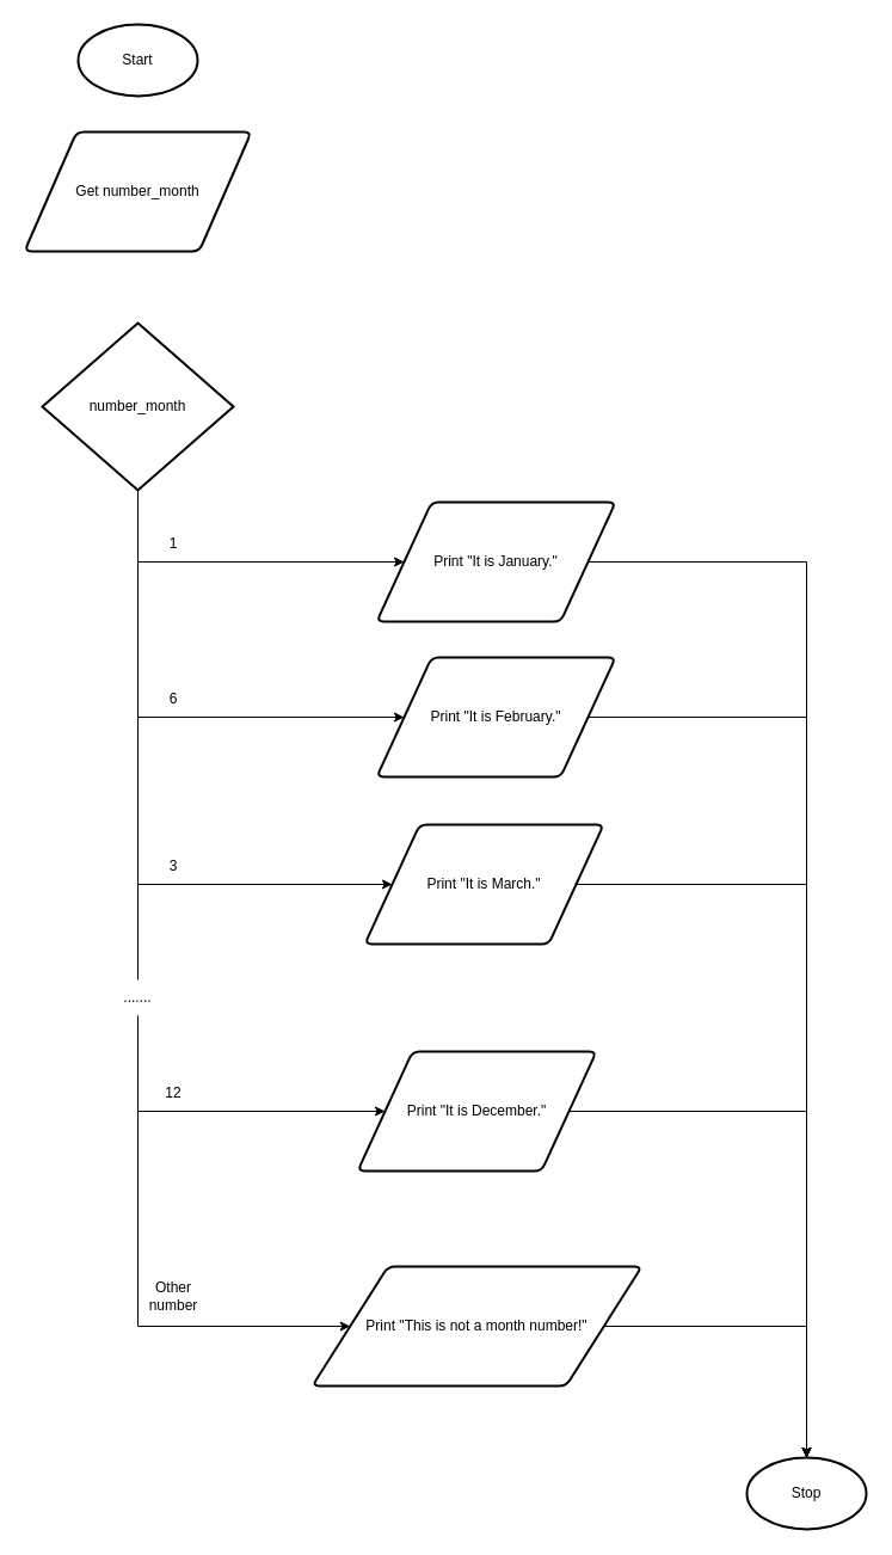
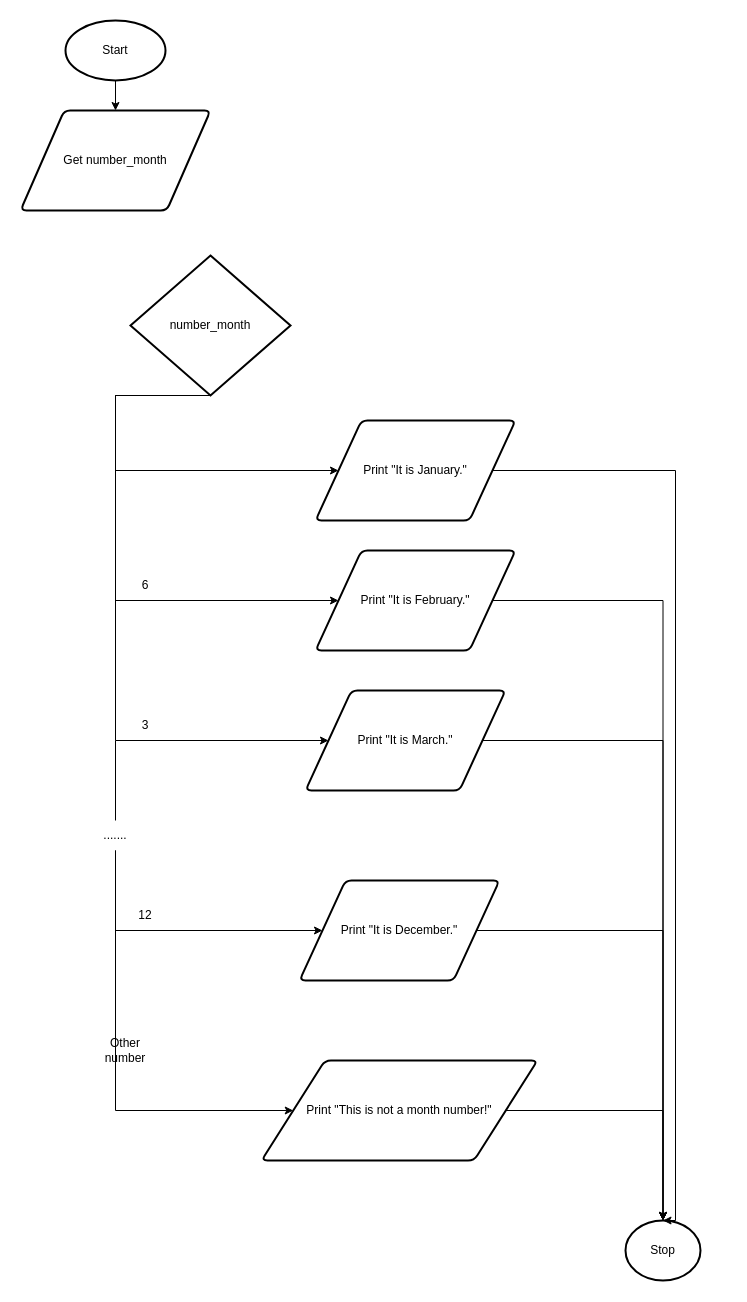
+ <mxCell id="2" style="edgeStyle=none;html=1;exitX=0.5;exitY=1;exitDx=0;exitDy=0;exitPerimeter=0;entryX=0.5;entryY=0;entryDx=0;entryDy=0;" parent="1" source="3" target="5" edge="1"><mxGeometry relative="1" as="geometry" /></mxCell>
- <mxCell id="10" value="number_month" style="strokeWidth=2;html=1;shape=mxgraph.flowchart.decision;whiteSpace=wrap;" parent="1" vertex="1"><mxGeometry x="35" y="270" width="160" height="140" as="geometry" /></mxCell>
+ <mxCell id="10" value="number_month" style="strokeWidth=2;html=1;shape=mxgraph.flowchart.decision;whiteSpace=wrap;" parent="1" vertex="1"><mxGeometry x="130" y="255" width="160" height="140" as="geometry" /></mxCell>
- <mxCell id="13" value="1" style="text;html=1;strokeColor=none;fillColor=none;align=center;verticalAlign=middle;whiteSpace=wrap;rounded=0;" parent="1" vertex="1"><mxGeometry x="115" y="440" width="60" height="30" as="geometry" /></mxCell>
- <mxCell id="29" value="Other number" style="text;html=1;strokeColor=none;fillColor=none;align=center;verticalAlign=middle;whiteSpace=wrap;rounded=0;" vertex="1" parent="1"><mxGeometry x="115" y="1070" width="60" height="30" as="geometry" /></mxCell>
+ <mxCell id="29" value="Other number" style="text;html=1;strokeColor=none;fillColor=none;align=center;verticalAlign=middle;whiteSpace=wrap;rounded=0;" vertex="1" parent="1"><mxGeometry x="95" y="1035" width="60" height="30" as="geometry" /></mxCell>
- <mxCell id="6" value="Stop" style="strokeWidth=2;html=1;shape=mxgraph.flowchart.start_1;whiteSpace=wrap;" parent="1" vertex="1"><mxGeometry x="625" y="1220" width="100" height="60" as="geometry" /></mxCell>
+ <mxCell id="6" value="Stop" style="strokeWidth=2;html=1;shape=mxgraph.flowchart.start_1;whiteSpace=wrap;" parent="1" vertex="1"><mxGeometry x="625" y="1220" width="75" height="60" as="geometry" /></mxCell>
